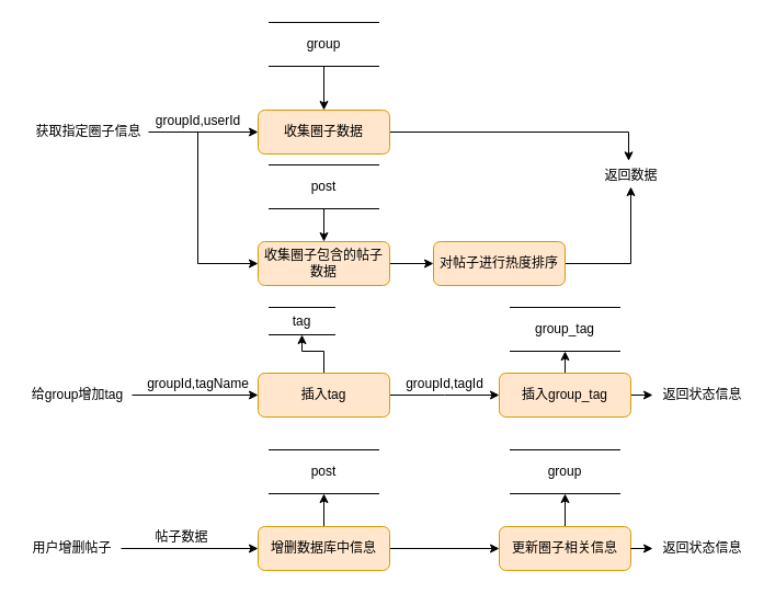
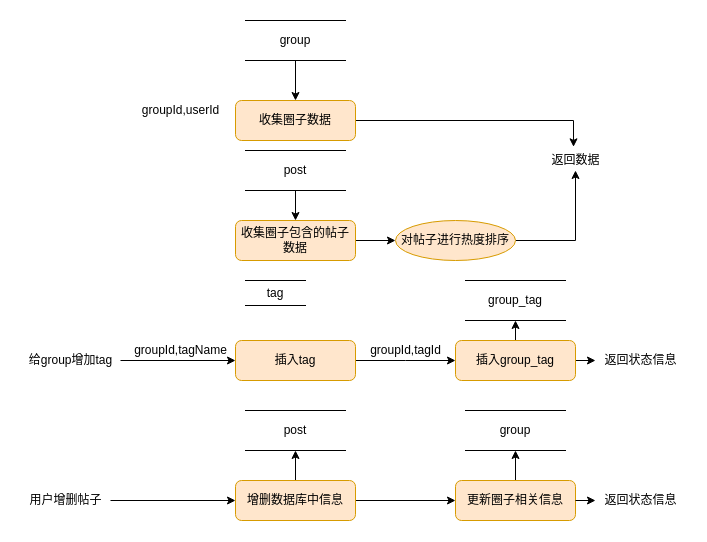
- <mxCell id="3" value="获取指定圈子信息" style="text;html=1;align=center;verticalAlign=middle;resizable=0;points=[];autosize=1;strokeColor=none;fillColor=none;" vertex="1" parent="1"><mxGeometry x="25" y="110" width="110" height="20" as="geometry" /></mxCell>
- <mxCell id="2" style="edgeStyle=orthogonalEdgeStyle;rounded=0;orthogonalLoop=1;jettySize=auto;html=1;entryX=0;entryY=0.5;entryDx=0;entryDy=0;" edge="1" parent="1" source="3" target="5"><mxGeometry relative="1" as="geometry" /></mxCell>
- <mxCell id="6" style="edgeStyle=orthogonalEdgeStyle;rounded=0;orthogonalLoop=1;jettySize=auto;html=1;entryX=0;entryY=0.5;entryDx=0;entryDy=0;" edge="1" parent="1" source="7" target="11"><mxGeometry relative="1" as="geometry"><Array as="points"><mxPoint x="180" y="240" /></Array></mxGeometry></mxCell>
- <mxCell id="15" value="对帖子进行热度排序" style="rounded=1;whiteSpace=wrap;html=1;fillColor=#ffe6cc;strokeColor=#d79b00;" vertex="1" parent="1"><mxGeometry x="395" y="220" width="120" height="40" as="geometry" /></mxCell>
+ <mxCell id="15" value="对帖子进行热度排序" style="ellipse;whiteSpace=wrap;html=1;fillColor=#ffe6cc;strokeColor=#d79b00;" vertex="1" parent="1"><mxGeometry x="395" y="220" width="120" height="40" as="geometry" /></mxCell>
- <mxCell id="20" style="edgeStyle=orthogonalEdgeStyle;rounded=0;orthogonalLoop=1;jettySize=auto;html=1;exitX=0.5;exitY=0;exitDx=0;exitDy=0;" edge="1" parent="1" source="21" target="22"><mxGeometry relative="1" as="geometry" /></mxCell>
- <mxCell id="35" value="帖子数据" style="text;html=1;align=center;verticalAlign=middle;resizable=0;points=[];autosize=1;strokeColor=none;fillColor=none;" vertex="1" parent="1"><mxGeometry x="135" y="480" width="60" height="20" as="geometry" /></mxCell>
